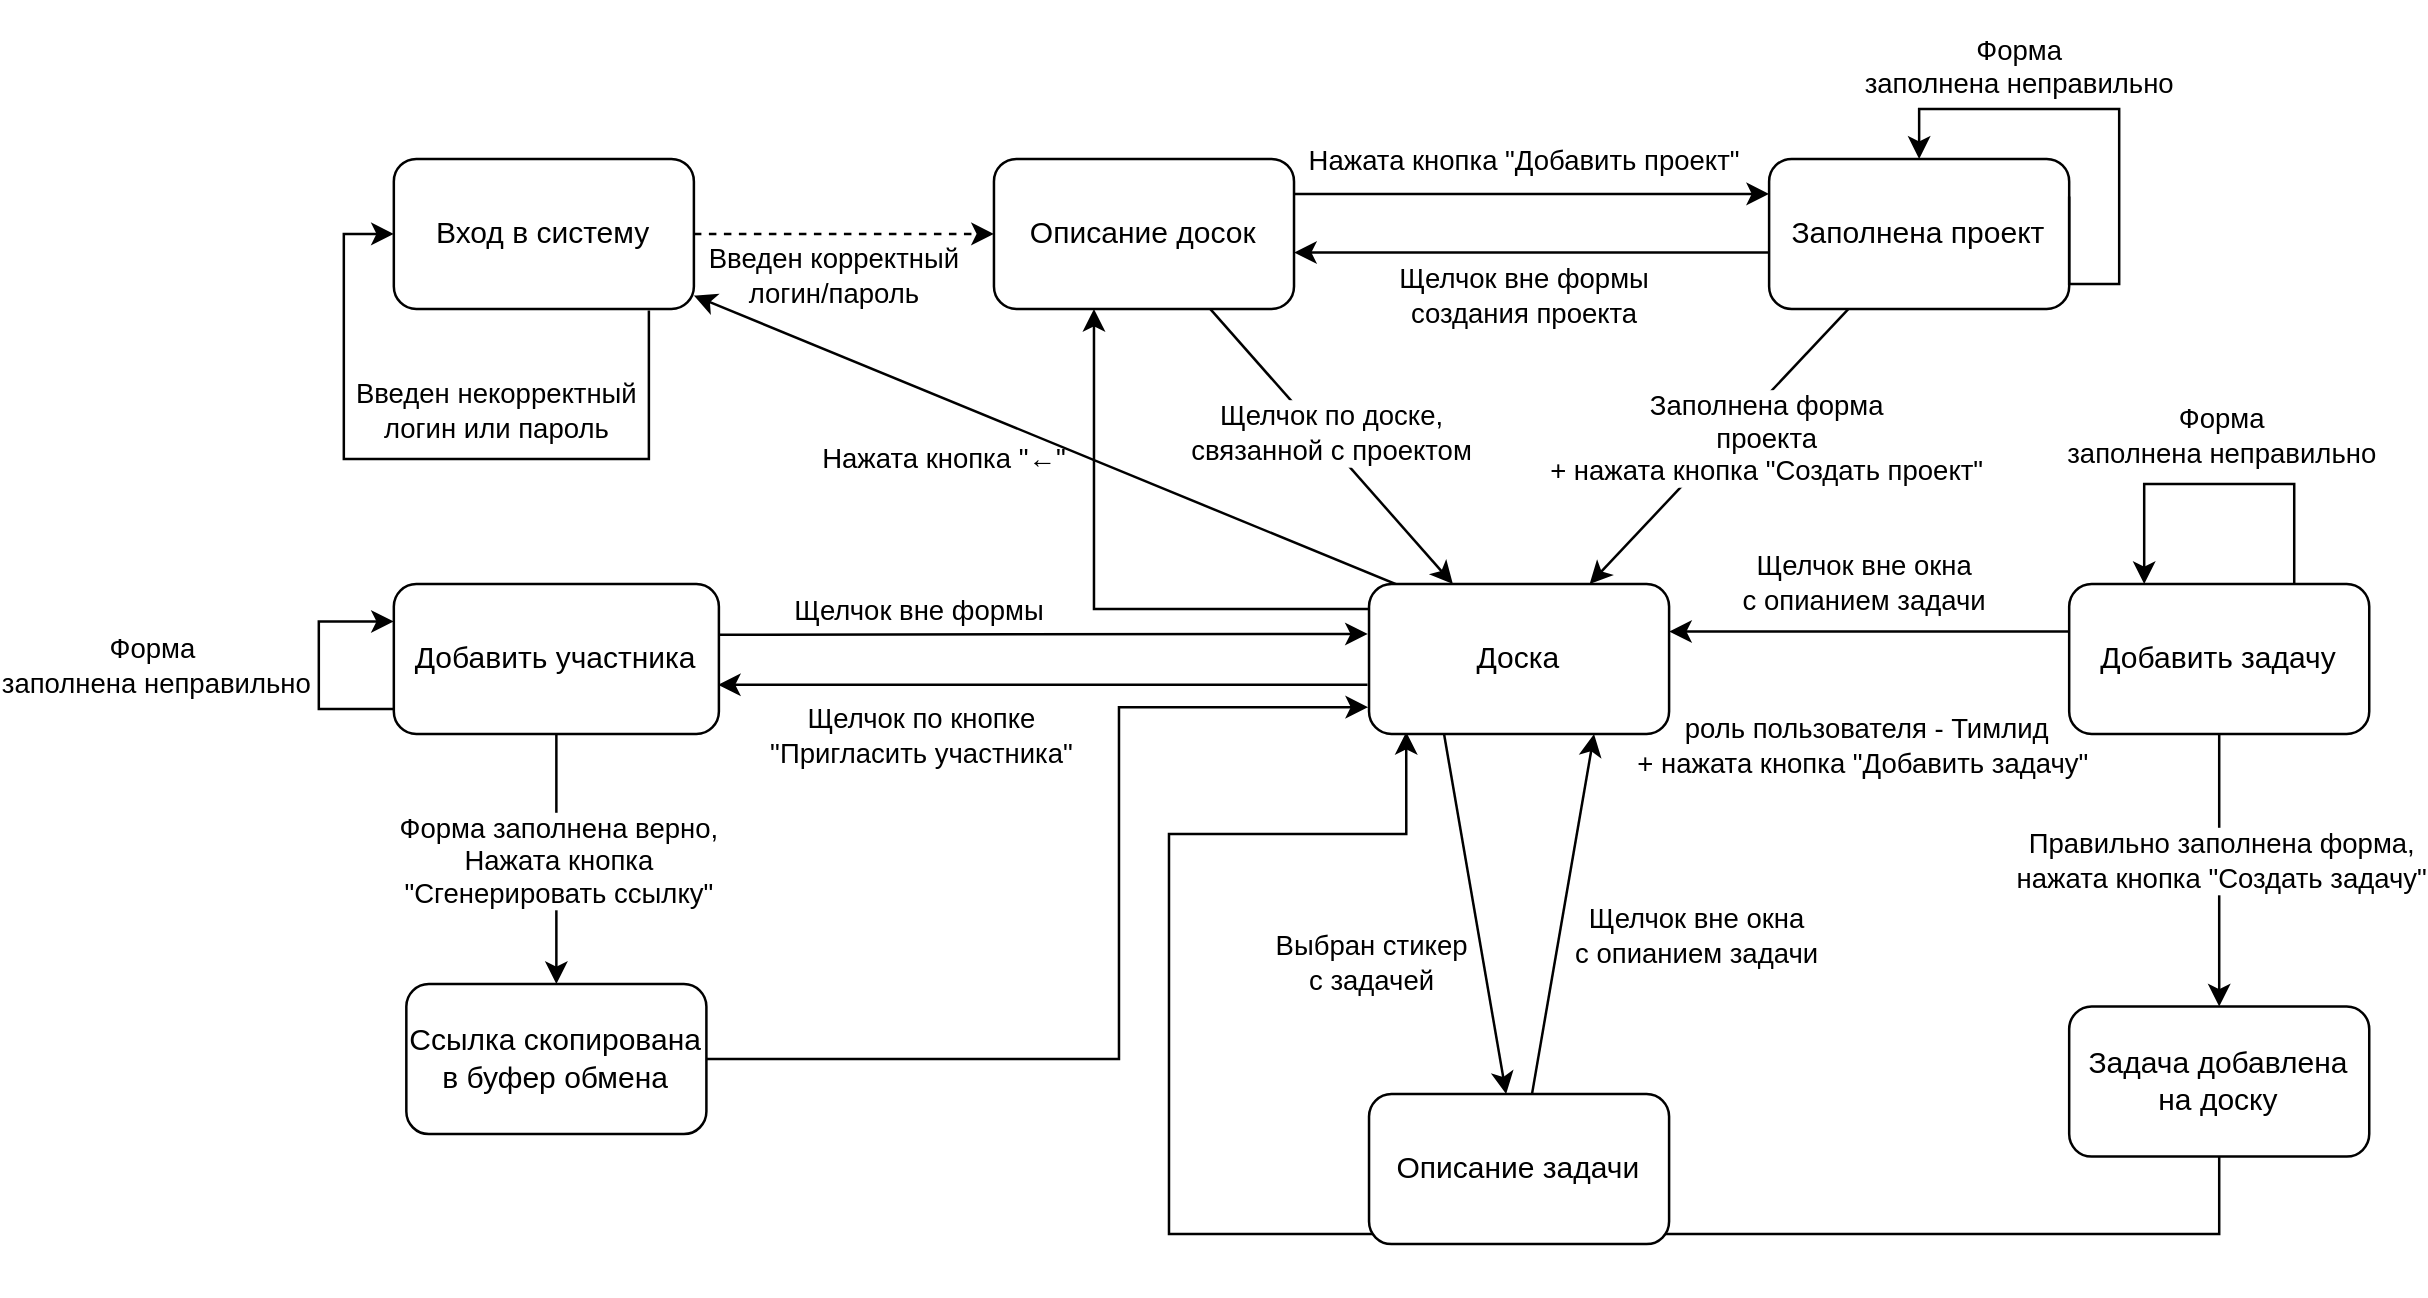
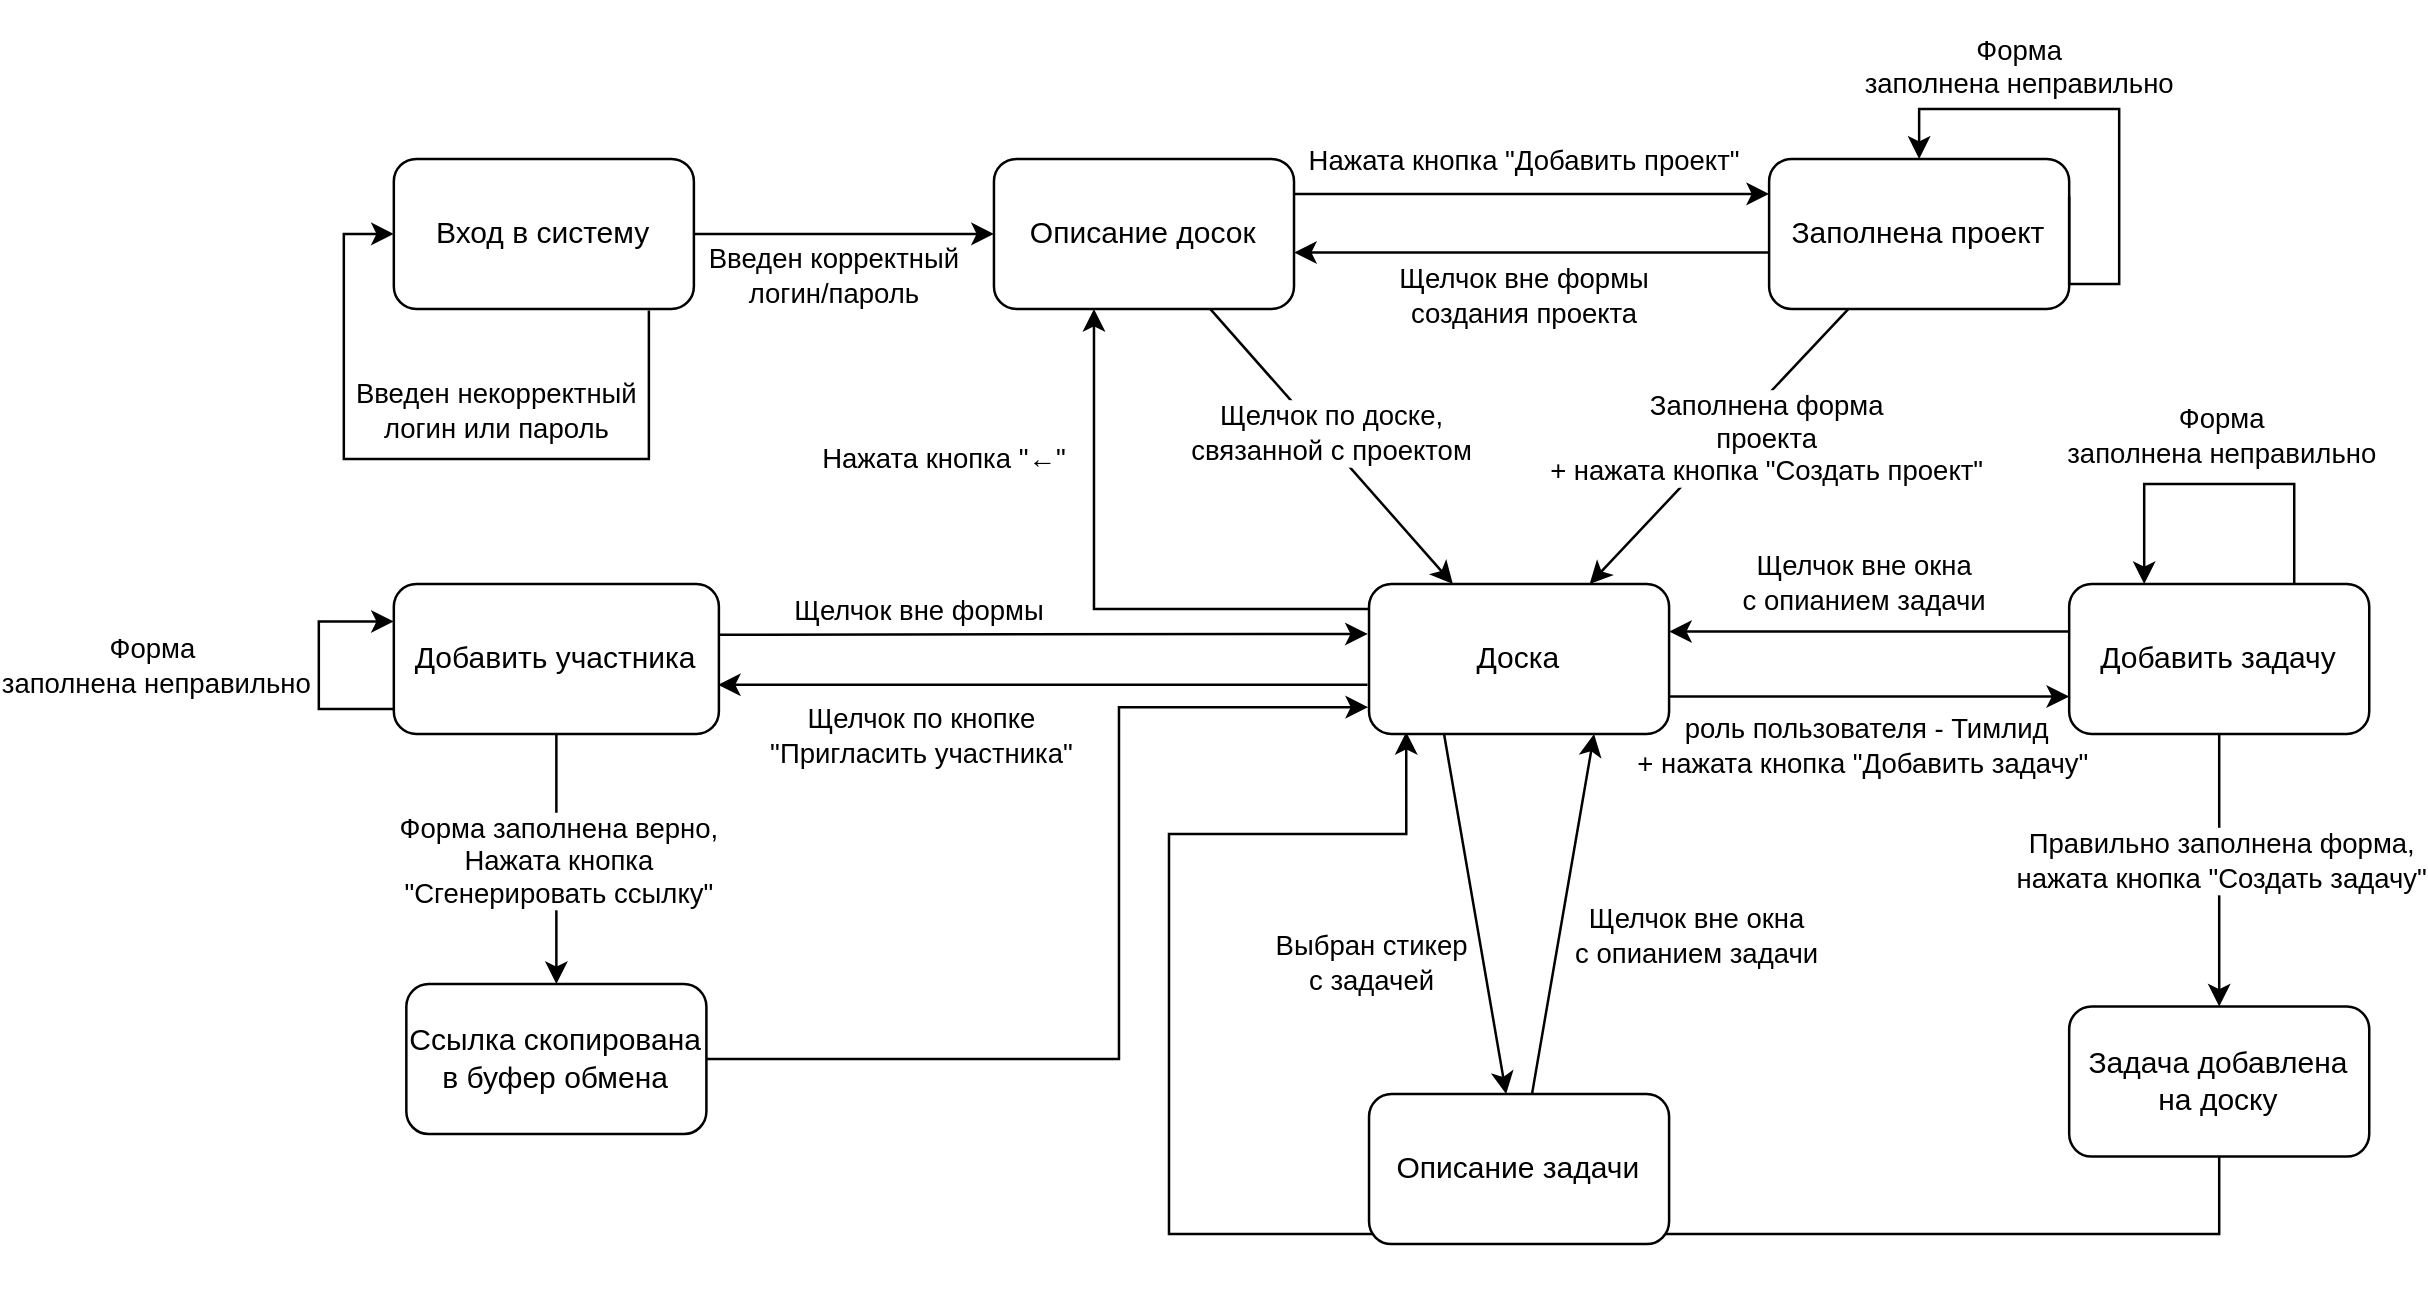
- <mxCell id="2" style="rounded=0;orthogonalLoop=1;jettySize=auto;html=1;dashed=1;" parent="1" source="6" target="13" edge="1"><mxGeometry relative="1" as="geometry" /></mxCell>
+ <mxCell id="2" style="rounded=0;orthogonalLoop=1;jettySize=auto;html=1;" parent="1" source="6" target="13" edge="1"><mxGeometry relative="1" as="geometry" /></mxCell>
- <mxCell id="14" style="edgeStyle=none;rounded=0;orthogonalLoop=1;jettySize=auto;html=1;exitX=1;exitY=0.75;exitDx=0;exitDy=0;" parent="1" source="22" target="6" edge="1"><mxGeometry relative="1" as="geometry" /></mxCell>
+ <mxCell id="14" style="edgeStyle=none;rounded=0;orthogonalLoop=1;jettySize=auto;html=1;exitX=1;exitY=0.75;exitDx=0;exitDy=0;entryX=0;entryY=0.75;entryDx=0;entryDy=0;" parent="1" source="22" target="27" edge="1"><mxGeometry relative="1" as="geometry" /></mxCell>
